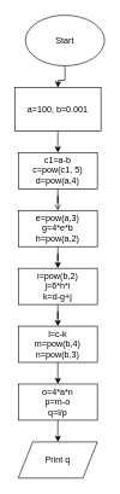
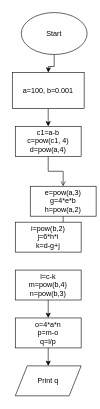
- <mxCell id="7" value="&lt;div&gt;c1=a-b&lt;/div&gt;&lt;div&gt;c=pow(c1, 5)&lt;/div&gt;&lt;div&gt;d=pow(a,4)&lt;br&gt;&lt;/div&gt;" style="rounded=0;whiteSpace=wrap;html=1;" vertex="1" parent="1"><mxGeometry x="25" y="210" width="110" height="50" as="geometry" /></mxCell>
+ <mxCell id="7" value="&lt;div&gt;c1=a-b&lt;/div&gt;&lt;div&gt;c=pow(c1, 4)&lt;/div&gt;&lt;div&gt;d=pow(a,4)&lt;br&gt;&lt;/div&gt;" style="rounded=0;whiteSpace=wrap;html=1;" vertex="1" parent="1"><mxGeometry x="25" y="210" width="110" height="50" as="geometry" /></mxCell>
- <mxCell id="9" value="&lt;div&gt;e=pow(a,3)&lt;/div&gt;&lt;div&gt;g=4*e*b&lt;/div&gt;&lt;div&gt;h=pow(a,2)&lt;br&gt;&lt;/div&gt;" style="rounded=0;whiteSpace=wrap;html=1;" vertex="1" parent="1"><mxGeometry x="25" y="290" width="110" height="50" as="geometry" /></mxCell>
+ <mxCell id="9" value="&lt;div&gt;e=pow(a,3)&lt;/div&gt;&lt;div&gt;g=4*e*b&lt;/div&gt;&lt;div&gt;h=pow(a,2)&lt;br&gt;&lt;/div&gt;" style="rounded=0;whiteSpace=wrap;html=1;" vertex="1" parent="1"><mxGeometry x="50" y="310" width="110" height="50" as="geometry" /></mxCell>
- <mxCell id="10" style="edgeStyle=orthogonalEdgeStyle;rounded=0;orthogonalLoop=1;jettySize=auto;html=1;" edge="1" parent="1" source="11" target="13"><mxGeometry relative="1" as="geometry"><mxPoint x="80" y="450" as="targetPoint" /></mxGeometry></mxCell>
